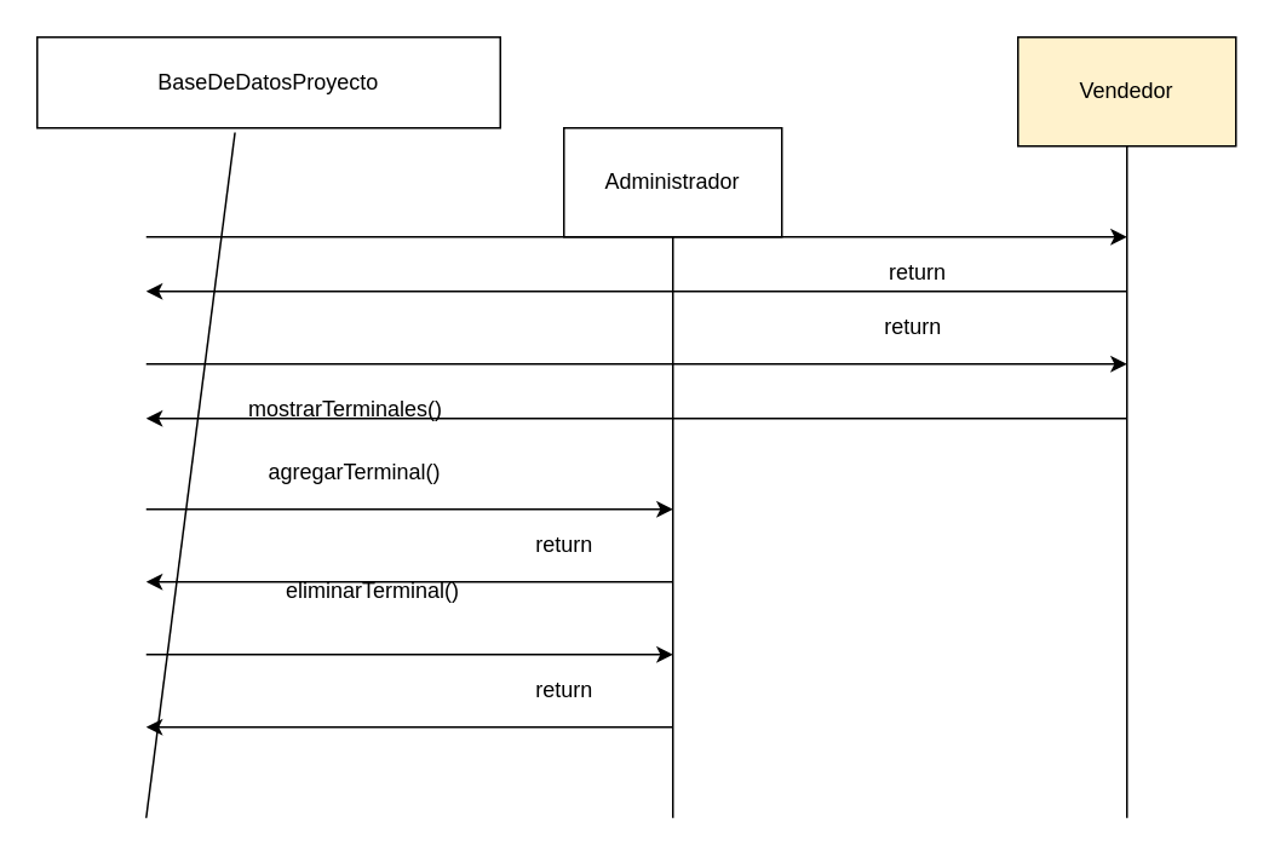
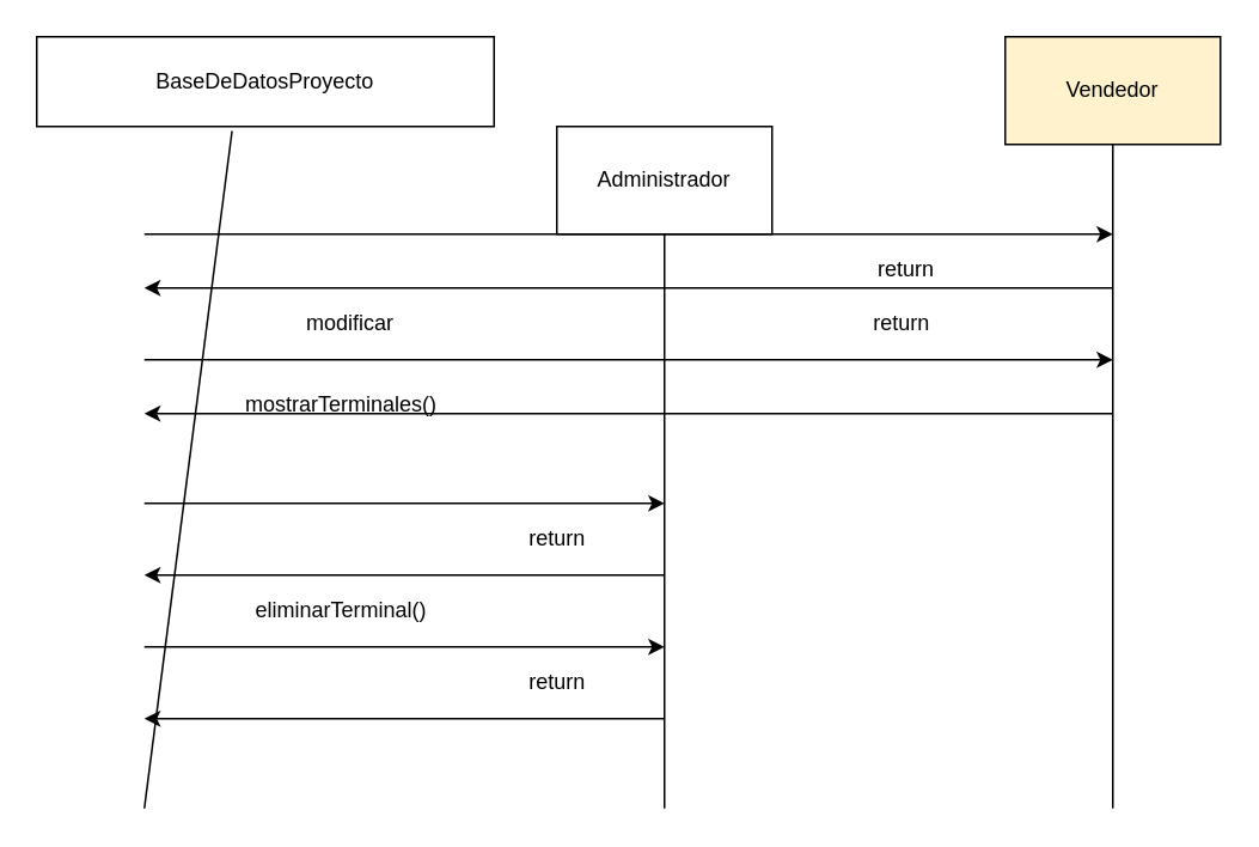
+ <mxCell id="15" value="modificar" style="text;html=1;strokeColor=none;fillColor=none;align=center;verticalAlign=middle;whiteSpace=wrap;rounded=0;" parent="1" vertex="1"><mxGeometry x="130" y="170" width="130" height="20" as="geometry" /></mxCell>
- <mxCell id="19" value="agregarTerminal()" style="text;html=1;strokeColor=none;fillColor=none;align=center;verticalAlign=middle;whiteSpace=wrap;rounded=0;" parent="1" vertex="1"><mxGeometry x="140" y="250" width="110" height="20" as="geometry" /></mxCell>
- <mxCell id="12" value="eliminarTerminal()" style="text;html=1;strokeColor=none;fillColor=none;align=center;verticalAlign=middle;whiteSpace=wrap;rounded=0;" parent="1" vertex="1"><mxGeometry x="150" y="315" width="110" height="20" as="geometry" /></mxCell>
+ <mxCell id="12" value="eliminarTerminal()" style="text;html=1;strokeColor=none;fillColor=none;align=center;verticalAlign=middle;whiteSpace=wrap;rounded=0;" parent="1" vertex="1"><mxGeometry x="135" y="330" width="110" height="20" as="geometry" /></mxCell>
